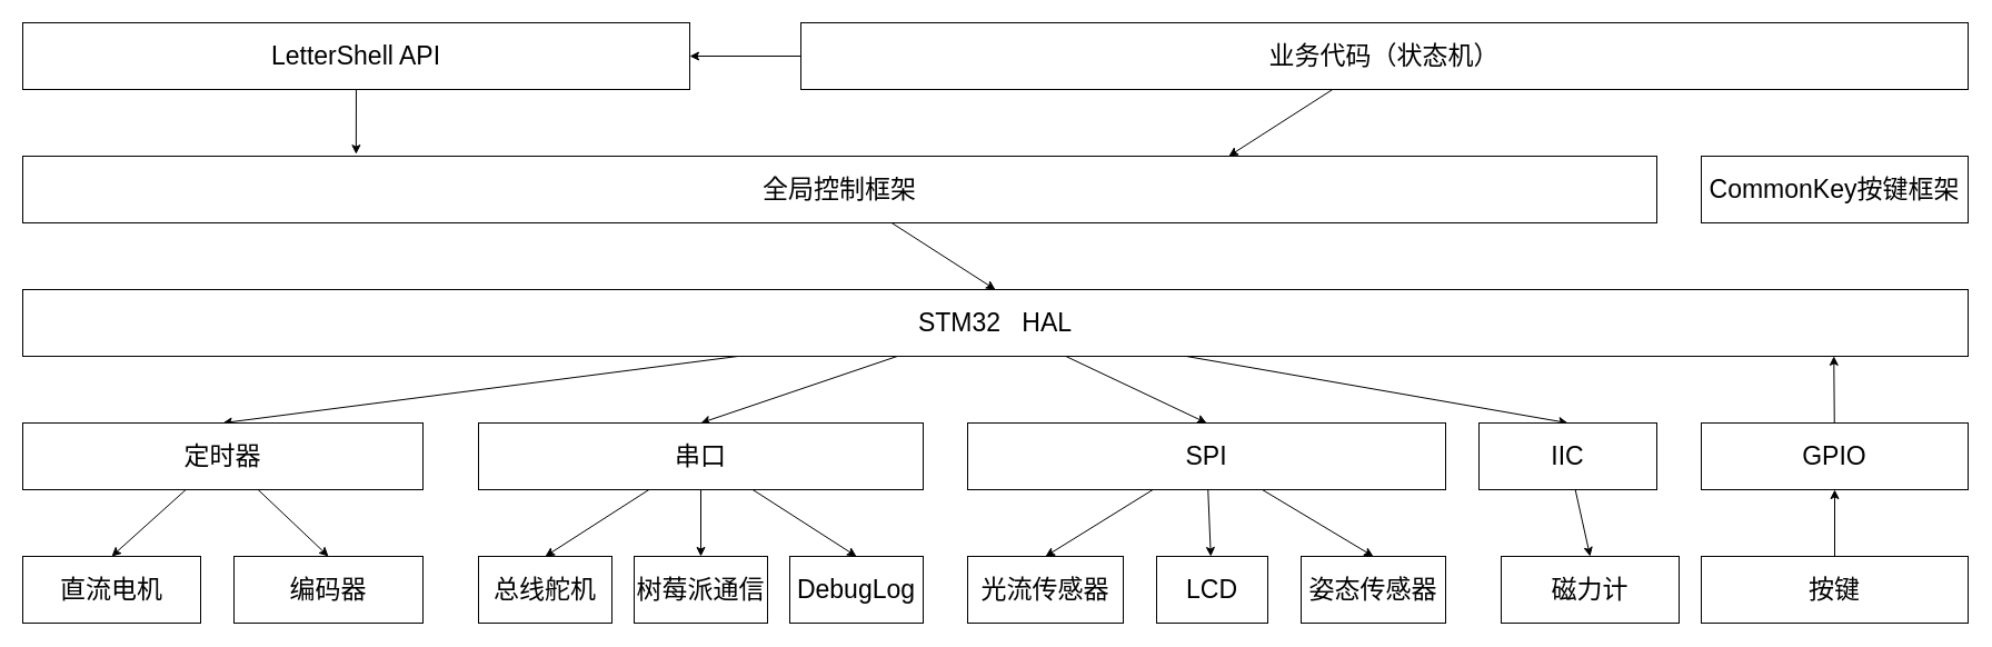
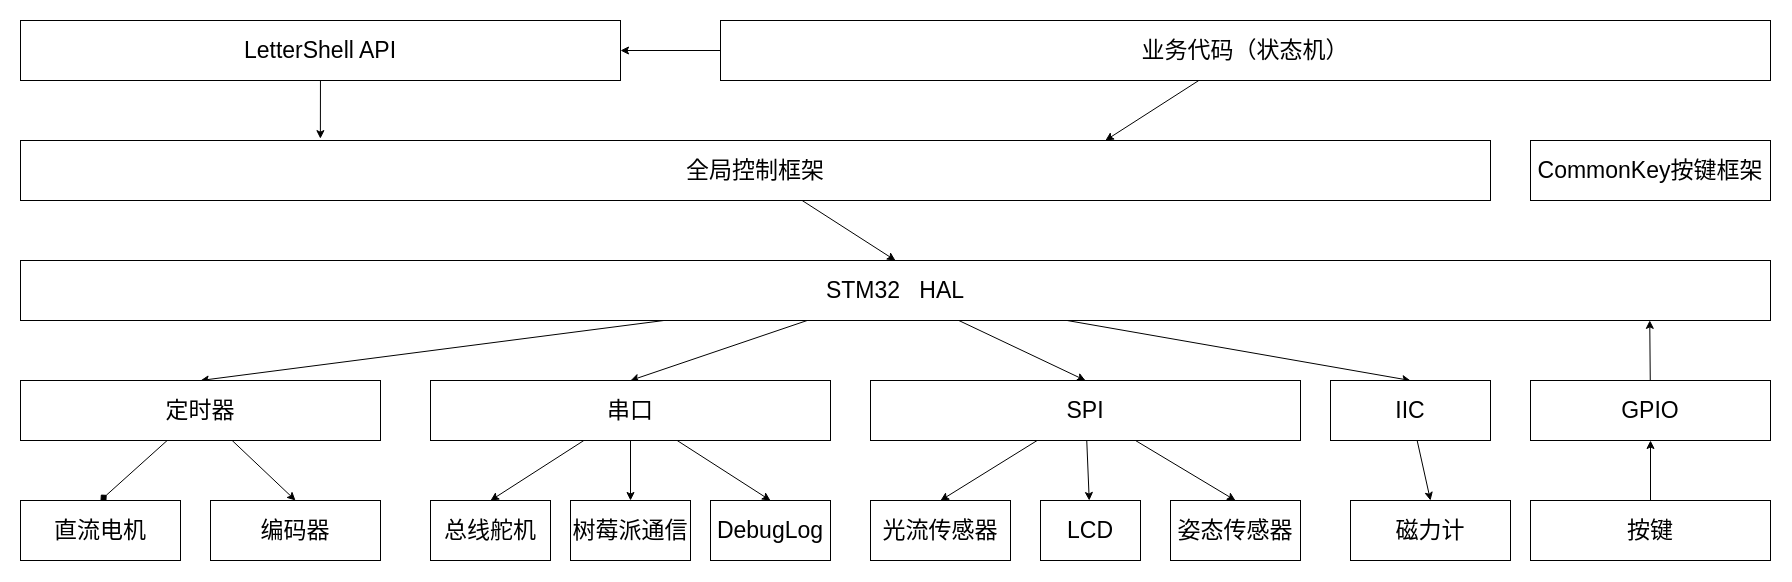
- <mxCell id="9" style="edgeStyle=none;html=1;entryX=0.5;entryY=0;entryDx=0;entryDy=0;fontSize=23;" edge="1" parent="1" source="11" target="22"><mxGeometry relative="1" as="geometry" /></mxCell>
+ <mxCell id="9" style="edgeStyle=none;html=1;entryX=0.5;entryY=0;entryDx=0;entryDy=0;fontSize=23;endArrow=diamond;" edge="1" parent="1" source="11" target="22"><mxGeometry relative="1" as="geometry" /></mxCell>
